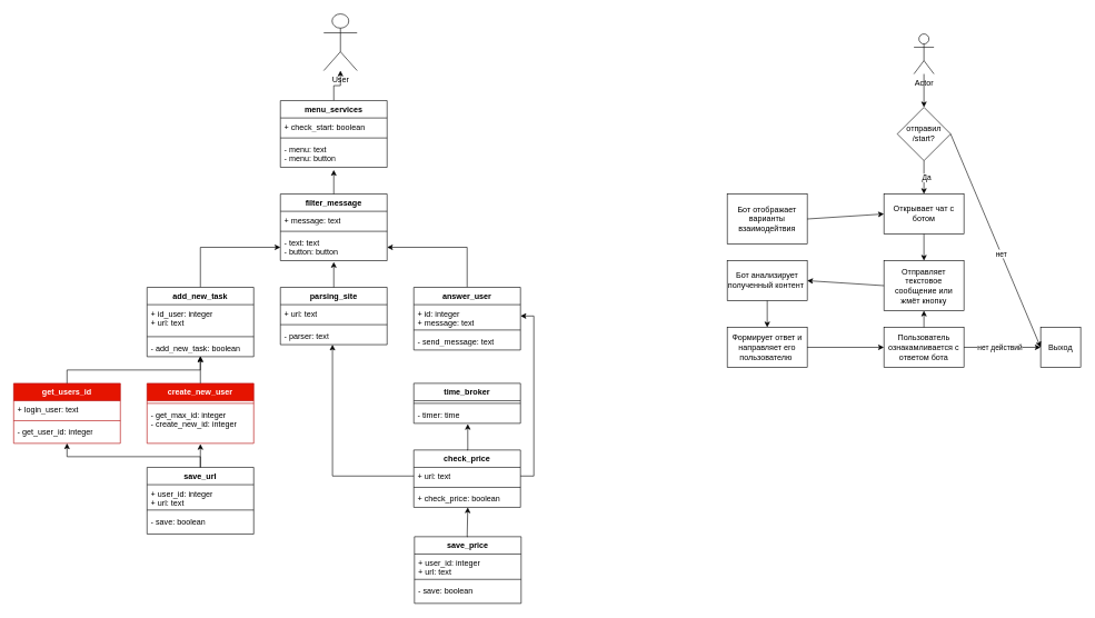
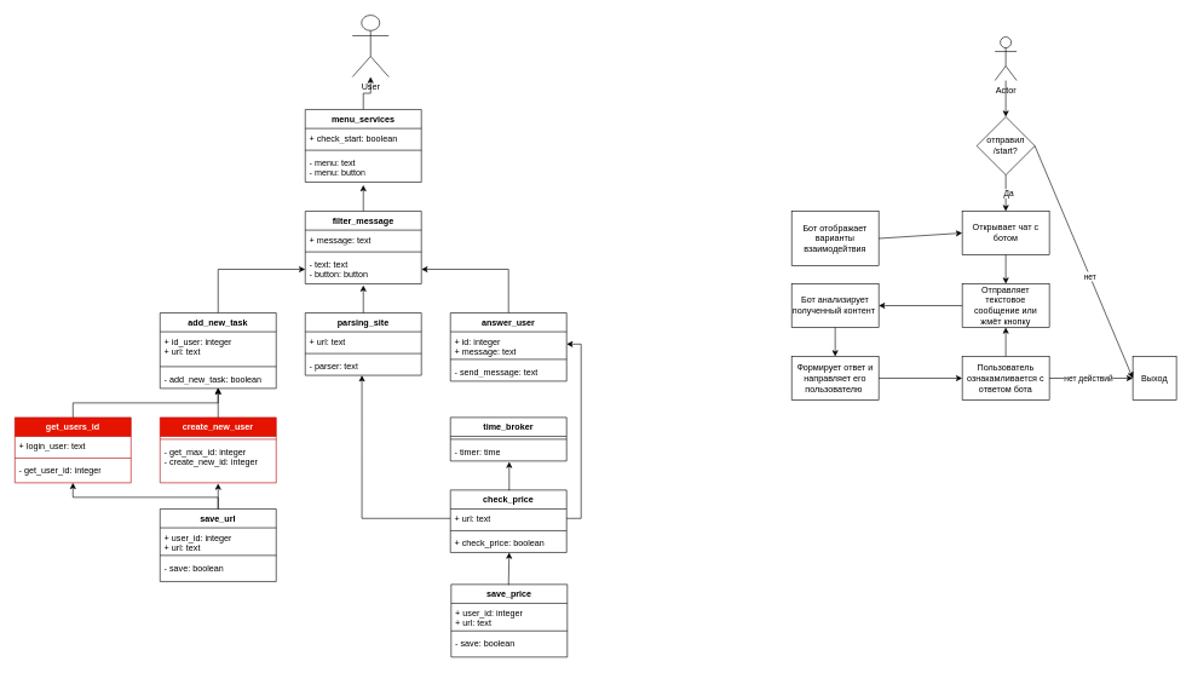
- <mxCell id="3" value="Отправляет текстовое сообщение или жмёт кнопку" style="rounded=0;whiteSpace=wrap;html=1;" parent="1" vertex="1"><mxGeometry x="1325" y="390" width="120" height="75" as="geometry" /></mxCell>
+ <mxCell id="3" value="Отправляет текстовое сообщение или жмёт кнопку" style="rounded=0;whiteSpace=wrap;html=1;" parent="1" vertex="1"><mxGeometry x="1325" y="390" width="120" height="60" as="geometry" /></mxCell>
